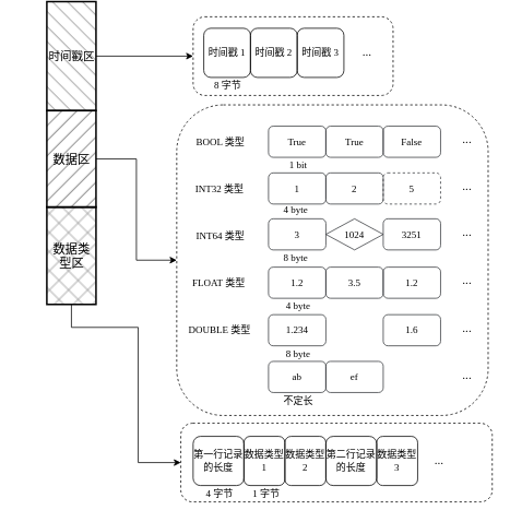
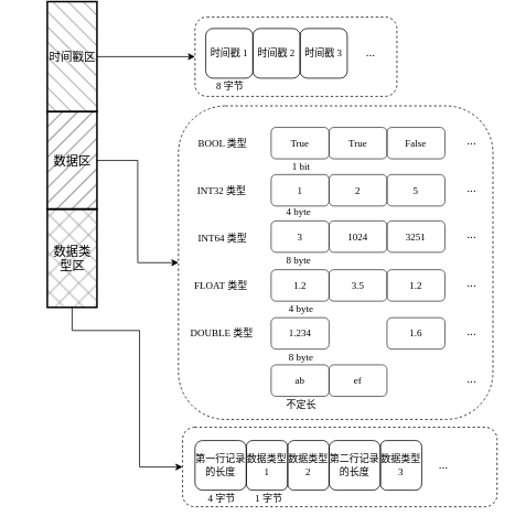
- <mxCell id="29" value="5" style="rounded=1;whiteSpace=wrap;html=1;fillColor=none;strokeColor=#36393d;fontFamily=Times New Roman;dashed=1;" parent="1" vertex="1"><mxGeometry x="467" y="210.5" width="70" height="38" as="geometry" /></mxCell>
+ <mxCell id="29" value="5" style="rounded=1;whiteSpace=wrap;html=1;fillColor=none;strokeColor=#36393d;fontFamily=Times New Roman;" parent="1" vertex="1"><mxGeometry x="467" y="210.5" width="70" height="38" as="geometry" /></mxCell>
- <mxCell id="32" value="1024" style="rhombus;whiteSpace=wrap;html=1;fillColor=none;strokeColor=#36393d;fontFamily=Times New Roman;" parent="1" vertex="1"><mxGeometry x="397" y="266.5" width="70" height="38" as="geometry" /></mxCell>
+ <mxCell id="32" value="1024" style="rounded=1;whiteSpace=wrap;html=1;fillColor=none;strokeColor=#36393d;fontFamily=Times New Roman;" parent="1" vertex="1"><mxGeometry x="397" y="266.5" width="70" height="38" as="geometry" /></mxCell>
